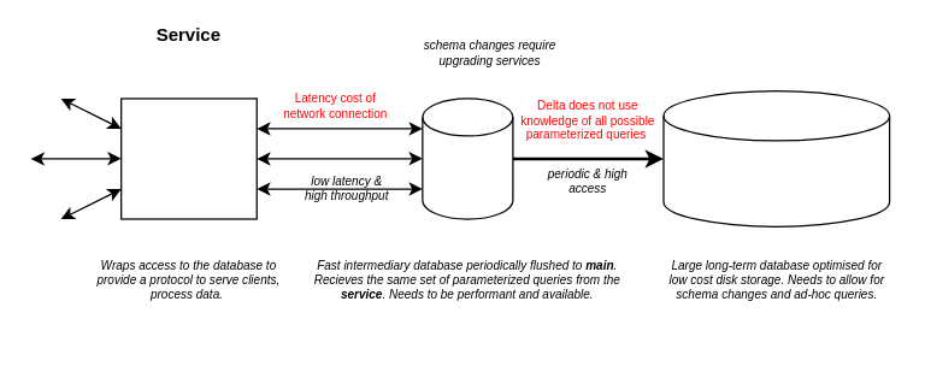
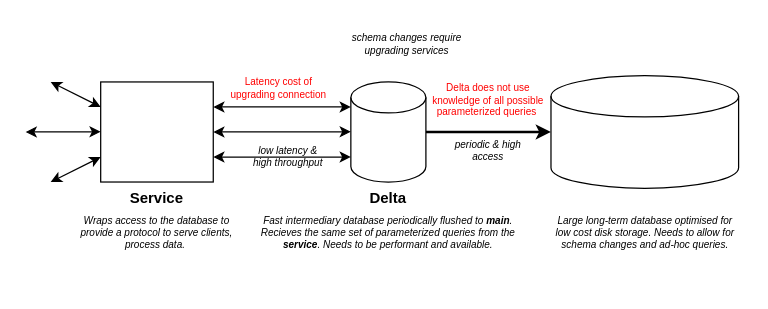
- <mxCell id="13" value="Service" style="text;html=1;strokeColor=none;fillColor=none;align=center;verticalAlign=middle;whiteSpace=wrap;rounded=0;fontStyle=1" parent="1" vertex="1"><mxGeometry x="95" y="15" width="60" height="15" as="geometry" /></mxCell>
+ <mxCell id="13" value="Service" style="text;html=1;strokeColor=none;fillColor=none;align=center;verticalAlign=middle;whiteSpace=wrap;rounded=0;fontStyle=1" parent="1" vertex="1"><mxGeometry x="95" y="150" width="60" height="15" as="geometry" /></mxCell>
- <mxCell id="20" value="Latency cost of network connection" style="text;html=1;strokeColor=none;fillColor=none;align=center;verticalAlign=middle;whiteSpace=wrap;rounded=0;fontColor=#FF0000;fontSize=8;" vertex="1" parent="1"><mxGeometry x="180" y="55" width="85" height="30" as="geometry" /></mxCell>
+ <mxCell id="20" value="Latency cost of upgrading connection" style="text;html=1;strokeColor=none;fillColor=none;align=center;verticalAlign=middle;whiteSpace=wrap;rounded=0;fontColor=#FF0000;fontSize=8;" vertex="1" parent="1"><mxGeometry x="180" y="55" width="85" height="30" as="geometry" /></mxCell>
+ <mxCell id="9" value="Delta" style="text;html=1;strokeColor=none;fillColor=none;align=center;verticalAlign=middle;whiteSpace=wrap;rounded=0;fontStyle=1" parent="1" vertex="1"><mxGeometry x="280" y="150" width="60" height="15" as="geometry" /></mxCell>
